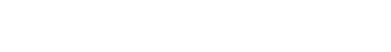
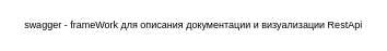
+ <mxCell id="2" value="swagger - frameWork для описания документации и визуализации RestApi&lt;br&gt;" style="text;html=1;align=center;verticalAlign=middle;resizable=0;points=[];autosize=1;" vertex="1" parent="1"><mxGeometry x="20" y="20" width="430" height="20" as="geometry" /></mxCell>
